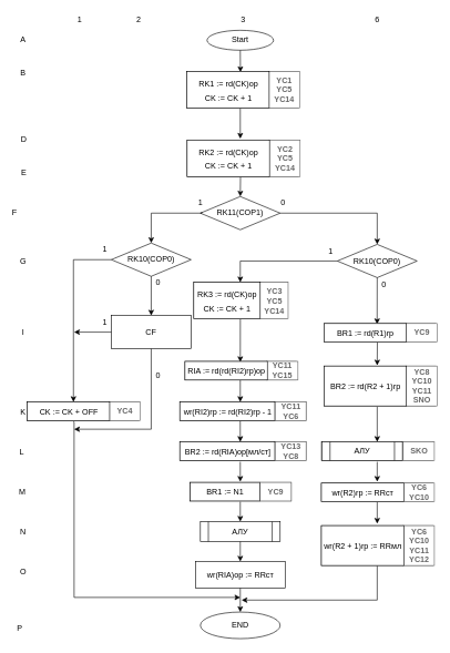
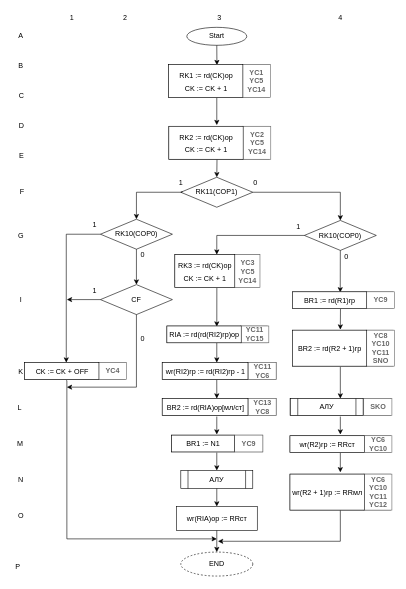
- <mxCell id="43" value="6" style="text;html=1;align=center;verticalAlign=middle;resizable=0;points=[];autosize=1;strokeColor=none;fillColor=none;" parent="1" vertex="1"><mxGeometry x="558.5" y="20" width="17" height="18" as="geometry" /></mxCell>
+ <mxCell id="43" value="4" style="text;html=1;align=center;verticalAlign=middle;resizable=0;points=[];autosize=1;strokeColor=none;fillColor=none;" parent="1" vertex="1"><mxGeometry x="558.5" y="20" width="17" height="18" as="geometry" /></mxCell>
+ <mxCell id="46" value="C" style="text;html=1;align=center;verticalAlign=middle;resizable=0;points=[];autosize=1;strokeColor=none;fillColor=none;" parent="1" vertex="1"><mxGeometry x="25" y="151" width="19" height="18" as="geometry" /></mxCell>
- <mxCell id="49" value="F" style="text;html=1;align=center;verticalAlign=middle;resizable=0;points=[];autosize=1;strokeColor=none;fillColor=none;" parent="1" vertex="1"><mxGeometry x="12" y="311" width="17" height="18" as="geometry" /></mxCell>
+ <mxCell id="49" value="F" style="text;html=1;align=center;verticalAlign=middle;resizable=0;points=[];autosize=1;strokeColor=none;fillColor=none;" parent="1" vertex="1"><mxGeometry x="27" y="311" width="17" height="18" as="geometry" /></mxCell>
- <mxCell id="12" value="CF" style="whiteSpace=wrap;html=1;rounded=0;" parent="1" vertex="1"><mxGeometry x="167" y="474" width="120" height="50" as="geometry" /></mxCell>
+ <mxCell id="12" value="CF" style="rhombus;whiteSpace=wrap;html=1;" parent="1" vertex="1"><mxGeometry x="167" y="474" width="120" height="50" as="geometry" /></mxCell>
- <mxCell id="36" value="END" style="ellipse;whiteSpace=wrap;html=1;" parent="1" vertex="1"><mxGeometry x="301" y="920" width="120" height="40" as="geometry" /></mxCell>
+ <mxCell id="36" value="END" style="ellipse;whiteSpace=wrap;html=1;dashed=1;" parent="1" vertex="1"><mxGeometry x="301" y="920" width="120" height="40" as="geometry" /></mxCell>
